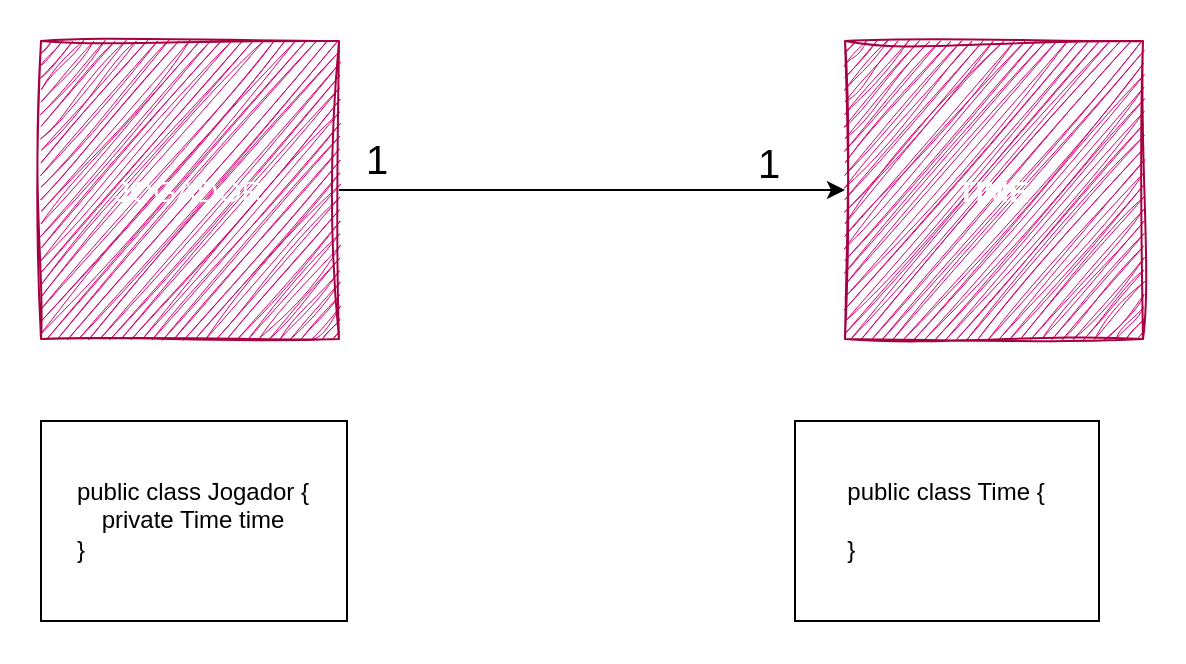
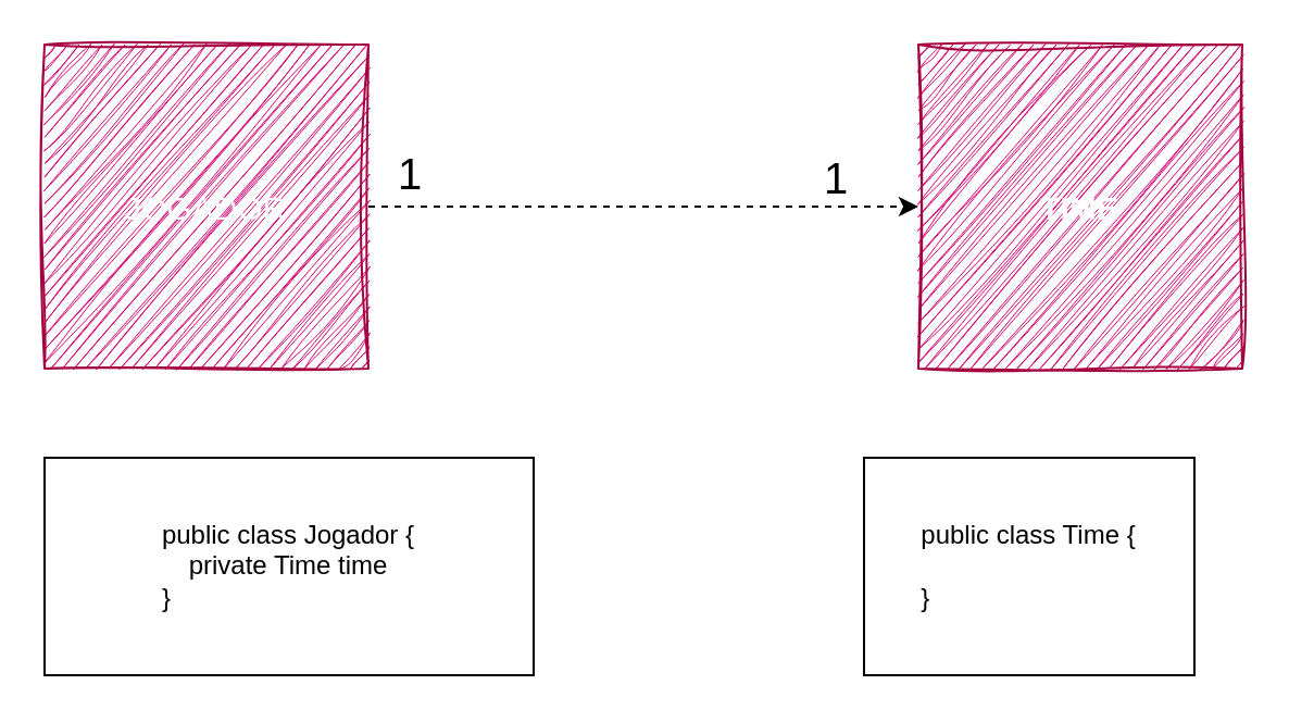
- <mxCell id="2" style="edgeStyle=orthogonalEdgeStyle;rounded=0;orthogonalLoop=1;jettySize=auto;html=1;entryX=0;entryY=0.5;entryDx=0;entryDy=0;" edge="1" parent="1" source="5" target="6"><mxGeometry relative="1" as="geometry" /></mxCell>
+ <mxCell id="2" style="edgeStyle=orthogonalEdgeStyle;rounded=0;orthogonalLoop=1;jettySize=auto;html=1;entryX=0;entryY=0.5;entryDx=0;entryDy=0;dashed=1;" edge="1" parent="1" source="5" target="6"><mxGeometry relative="1" as="geometry" /></mxCell>
- <mxCell id="7" value="public class Jogador {&lt;br&gt;private Time time&lt;br&gt;&lt;div style=&quot;text-align: left;&quot;&gt;&lt;span style=&quot;background-color: initial;&quot;&gt;}&lt;/span&gt;&lt;/div&gt;" style="rounded=0;whiteSpace=wrap;html=1;" vertex="1" parent="1"><mxGeometry x="20" y="210" width="153" height="100" as="geometry" /></mxCell>
+ <mxCell id="7" value="public class Jogador {&lt;br&gt;private Time time&lt;br&gt;&lt;div style=&quot;text-align: left;&quot;&gt;&lt;span style=&quot;background-color: initial;&quot;&gt;}&lt;/span&gt;&lt;/div&gt;" style="rounded=0;whiteSpace=wrap;html=1;" vertex="1" parent="1"><mxGeometry x="20" y="210" width="225" height="100" as="geometry" /></mxCell>
